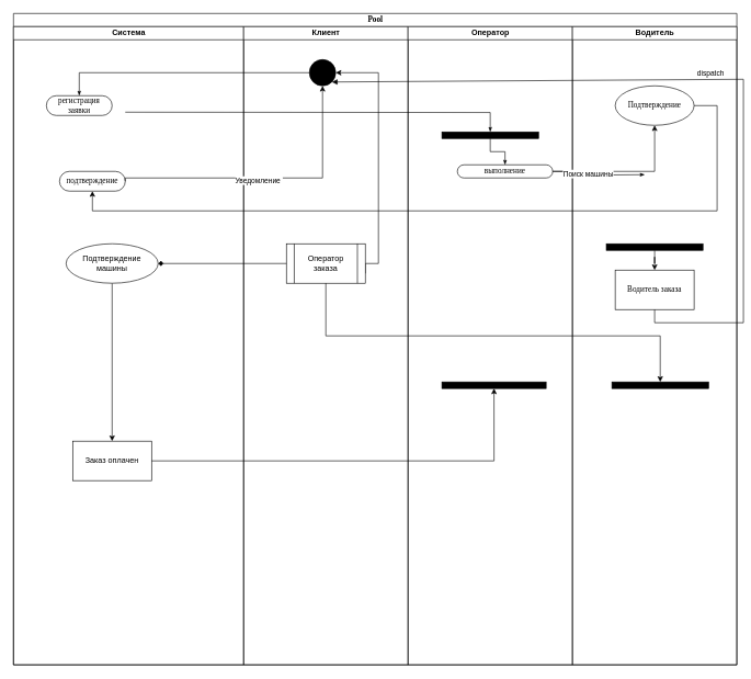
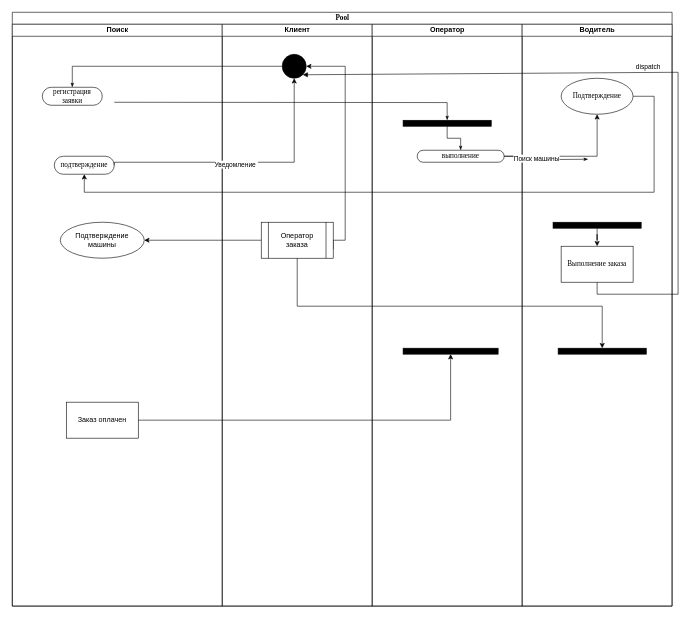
- <mxCell id="3" value="Система" style="swimlane;html=1;startSize=20;" parent="2" vertex="1"><mxGeometry y="20" width="350" height="970" as="geometry" /></mxCell>
+ <mxCell id="3" value="Поиск" style="swimlane;html=1;startSize=20;" parent="2" vertex="1"><mxGeometry y="20" width="350" height="970" as="geometry" /></mxCell>
- <mxCell id="31" style="edgeStyle=orthogonalEdgeStyle;rounded=0;orthogonalLoop=1;jettySize=auto;html=1;entryX=1;entryY=0.5;entryDx=0;entryDy=0;endArrow=diamond;" edge="1" parent="2" source="12" target="7"><mxGeometry relative="1" as="geometry" /></mxCell>
+ <mxCell id="31" style="edgeStyle=orthogonalEdgeStyle;rounded=0;orthogonalLoop=1;jettySize=auto;html=1;entryX=1;entryY=0.5;entryDx=0;entryDy=0;" edge="1" parent="2" source="12" target="7"><mxGeometry relative="1" as="geometry" /></mxCell>
- <mxCell id="22" value="Водитель заказа" style="whiteSpace=wrap;html=1;fontFamily=Verdana;rounded=0;shadow=0;comic=0;labelBackgroundColor=none;strokeWidth=1;" vertex="1" parent="18"><mxGeometry x="65" y="370" width="120" height="60" as="geometry" /></mxCell>
+ <mxCell id="22" value="Выполнение заказа" style="whiteSpace=wrap;html=1;fontFamily=Verdana;rounded=0;shadow=0;comic=0;labelBackgroundColor=none;strokeWidth=1;" vertex="1" parent="18"><mxGeometry x="65" y="370" width="120" height="60" as="geometry" /></mxCell>
- <mxCell id="6" value="" style="edgeStyle=orthogonalEdgeStyle;rounded=0;orthogonalLoop=1;jettySize=auto;html=1;" edge="1" parent="3" source="7" target="8"><mxGeometry relative="1" as="geometry" /></mxCell>
